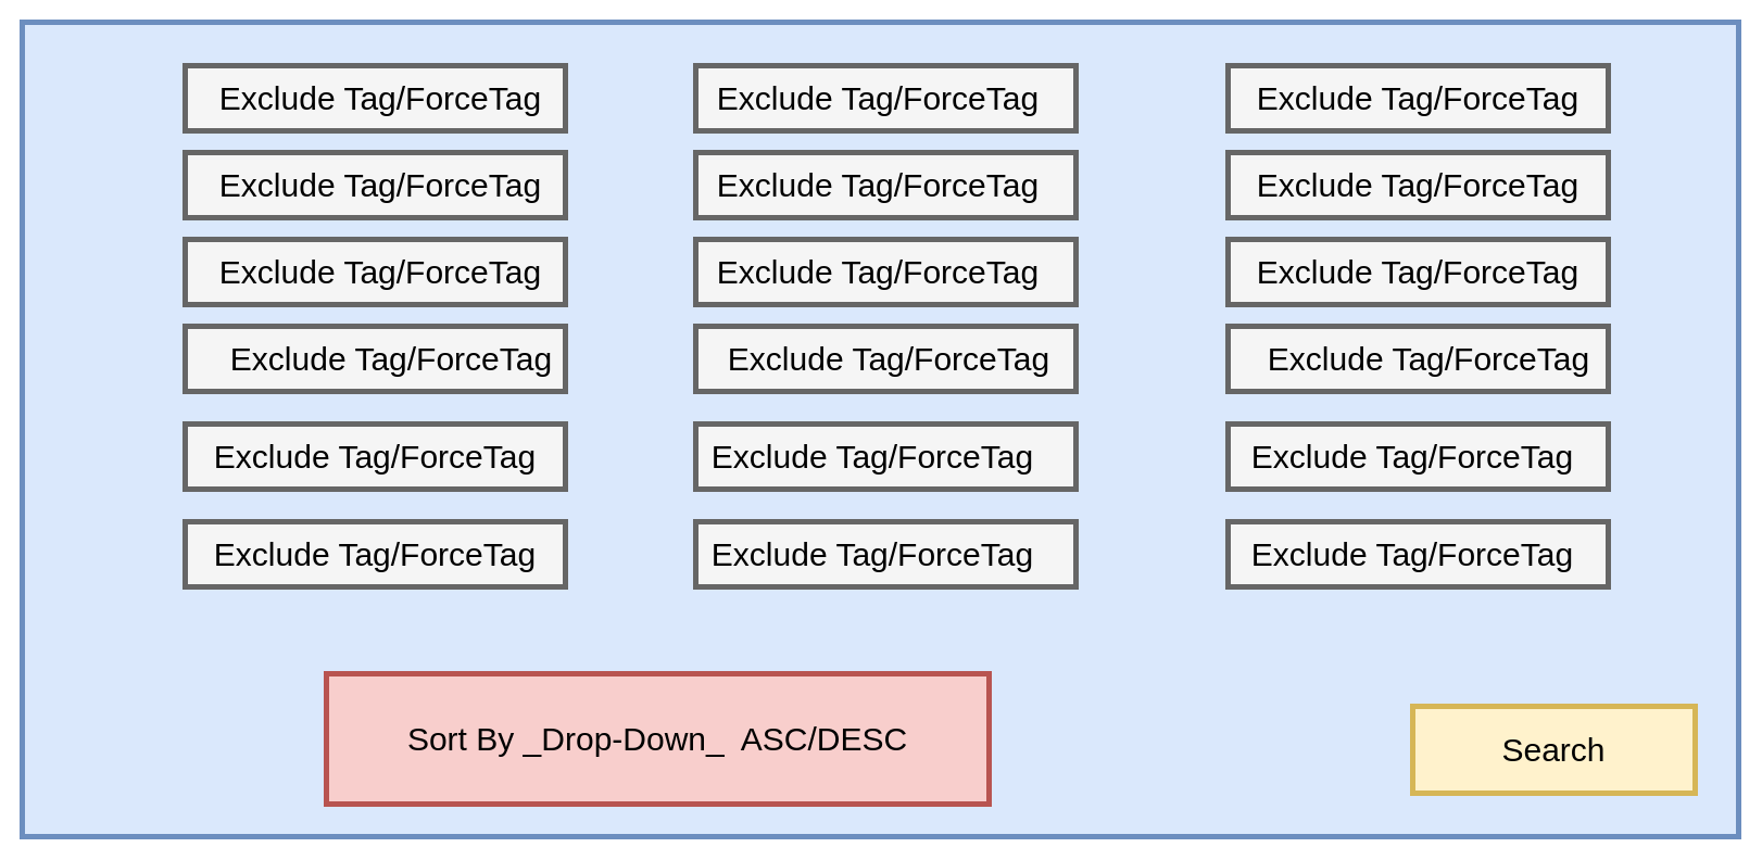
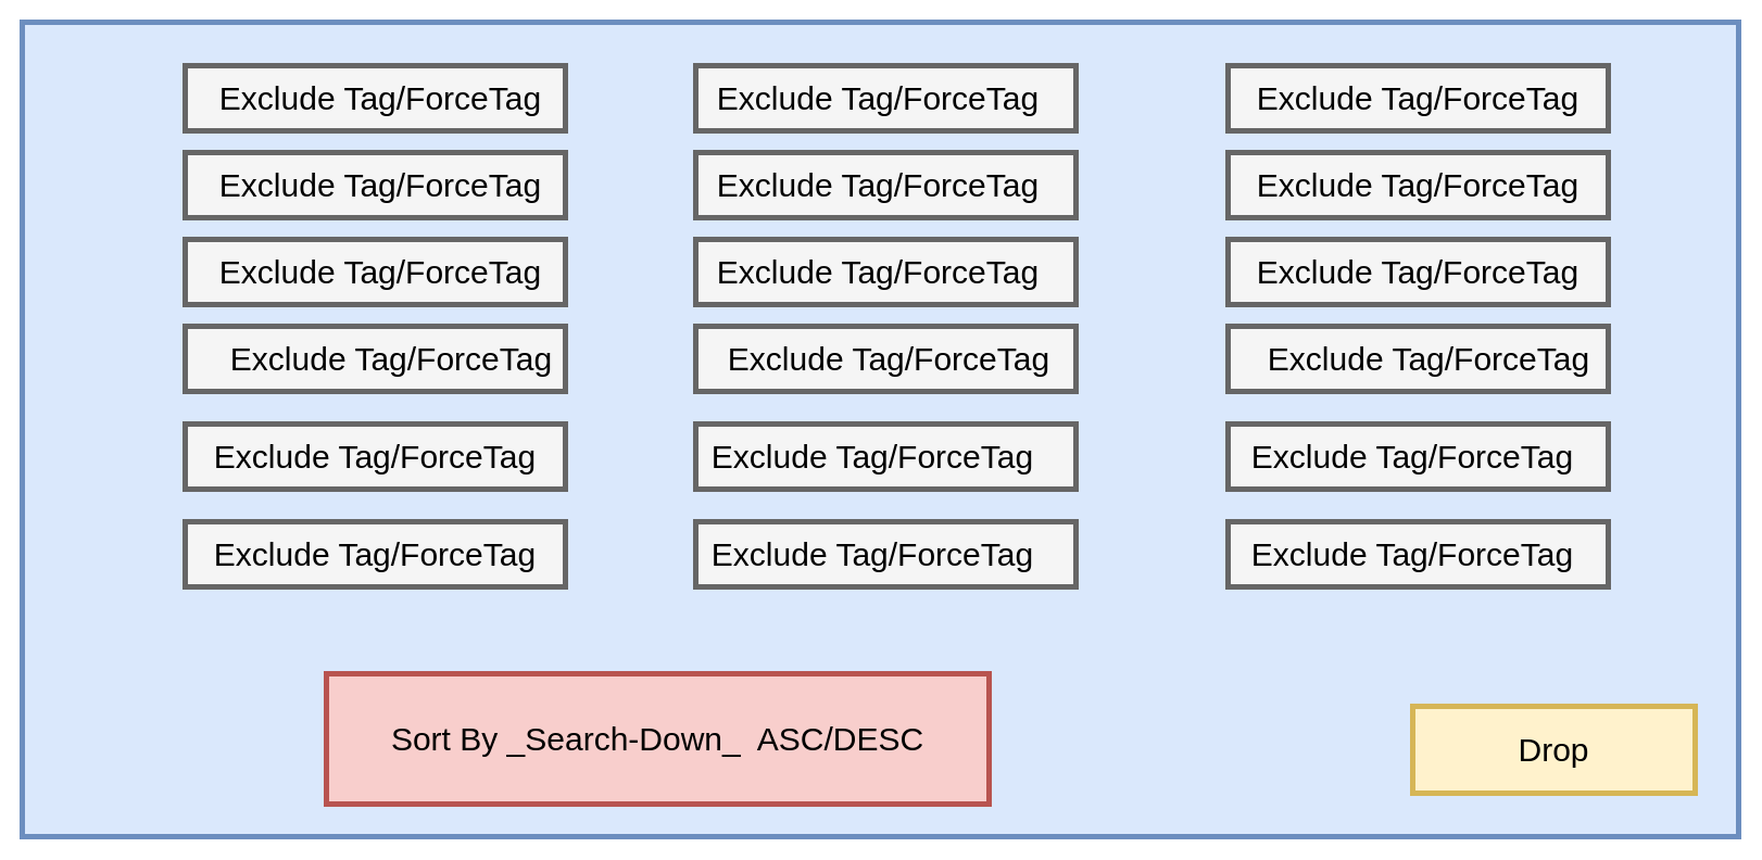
- <mxCell id="24" value="Sort By _Drop-Down_&amp;nbsp; ASC/DESC" style="text;html=1;strokeColor=none;fillColor=none;align=center;verticalAlign=middle;whiteSpace=wrap;rounded=0;fontSize=30;" vertex="1" parent="1"><mxGeometry x="290" y="620" width="630" height="120" as="geometry" /></mxCell>
+ <mxCell id="24" value="Sort By _Search-Down_&amp;nbsp; ASC/DESC" style="text;html=1;strokeColor=none;fillColor=none;align=center;verticalAlign=middle;whiteSpace=wrap;rounded=0;fontSize=30;" vertex="1" parent="1"><mxGeometry x="290" y="620" width="630" height="120" as="geometry" /></mxCell>
- <mxCell id="4" value="Search" style="text;html=1;strokeColor=none;fillColor=none;align=center;verticalAlign=middle;whiteSpace=wrap;rounded=0;fontSize=30;" vertex="1" parent="1"><mxGeometry x="1315" y="630" width="230" height="120" as="geometry" /></mxCell>
+ <mxCell id="4" value="Drop" style="text;html=1;strokeColor=none;fillColor=none;align=center;verticalAlign=middle;whiteSpace=wrap;rounded=0;fontSize=30;" vertex="1" parent="1"><mxGeometry x="1315" y="630" width="230" height="120" as="geometry" /></mxCell>
